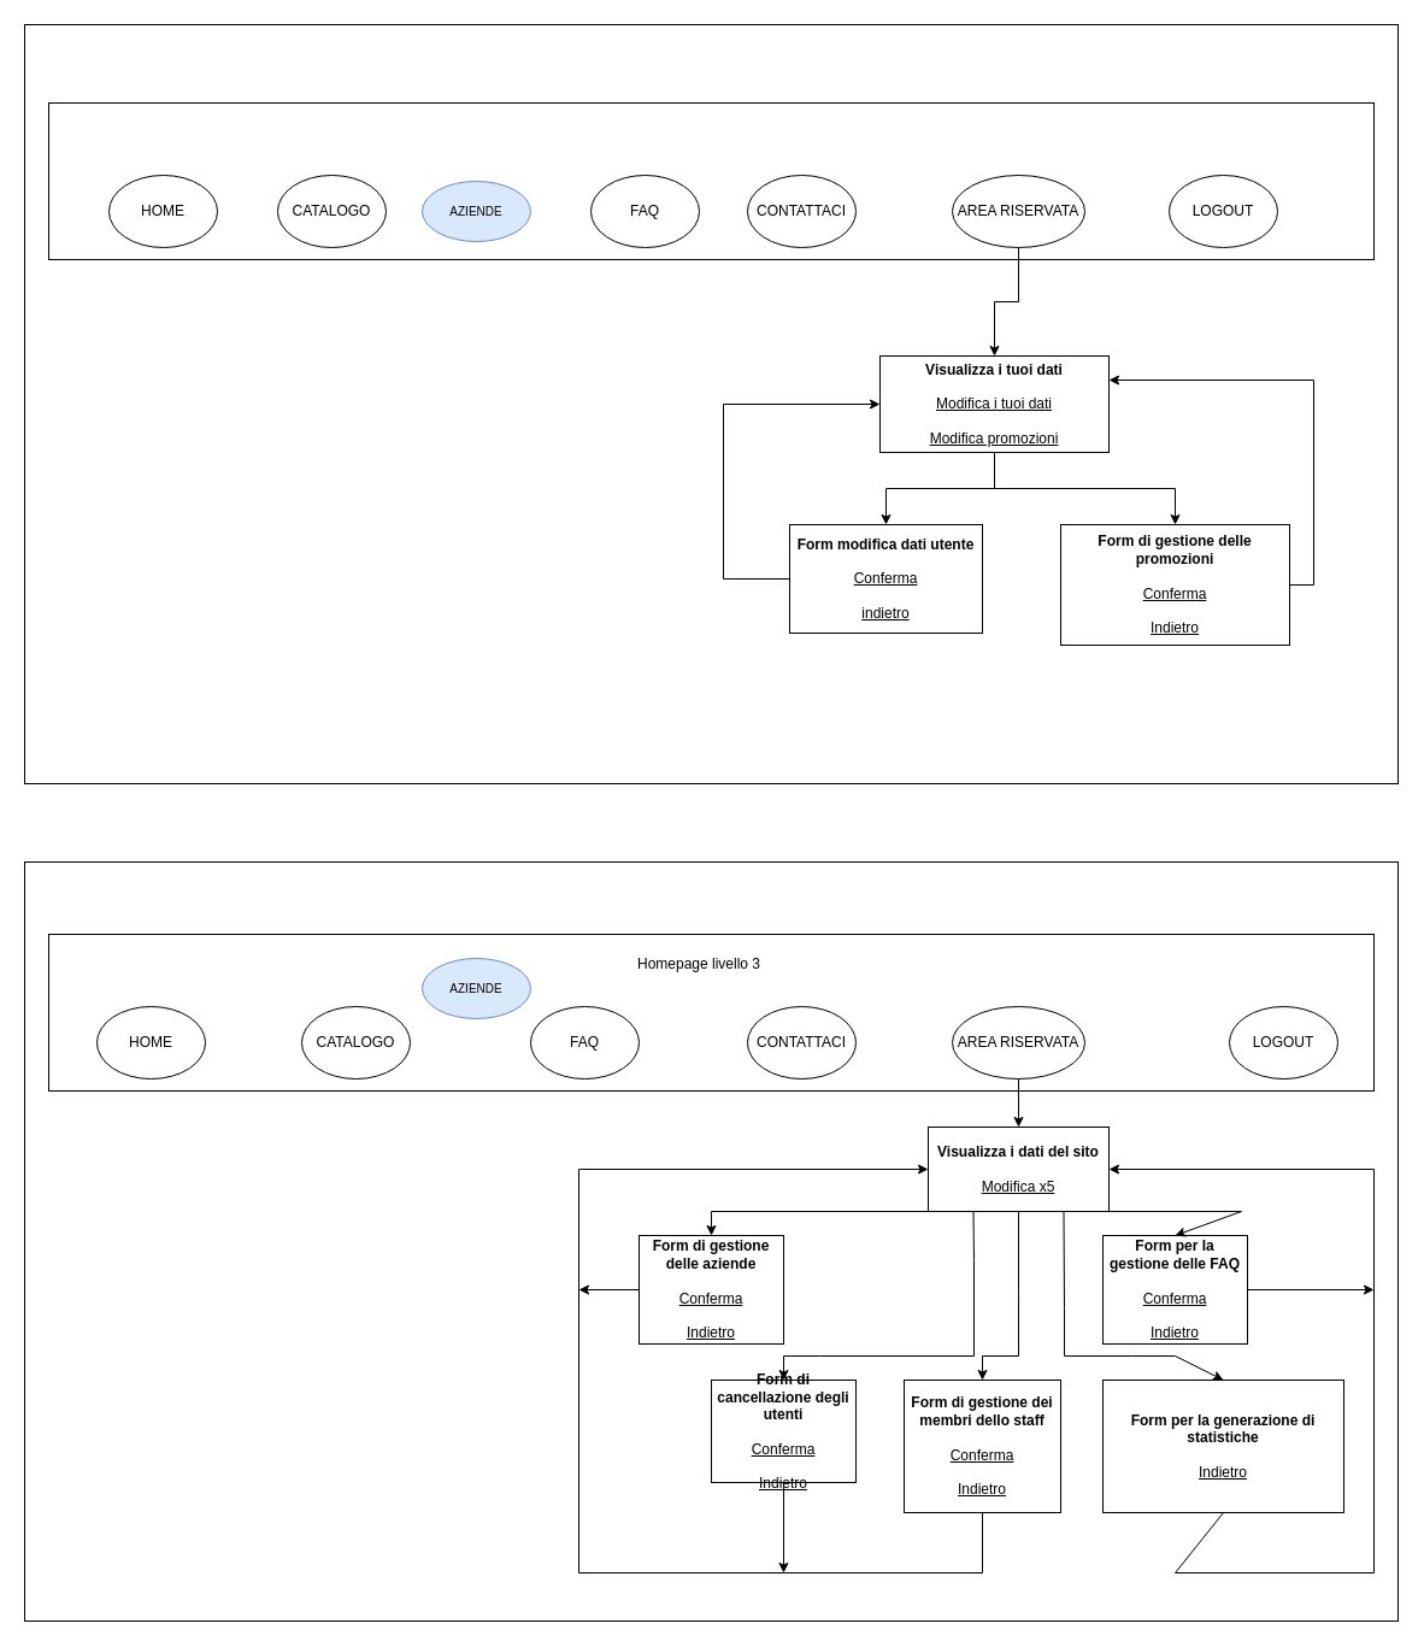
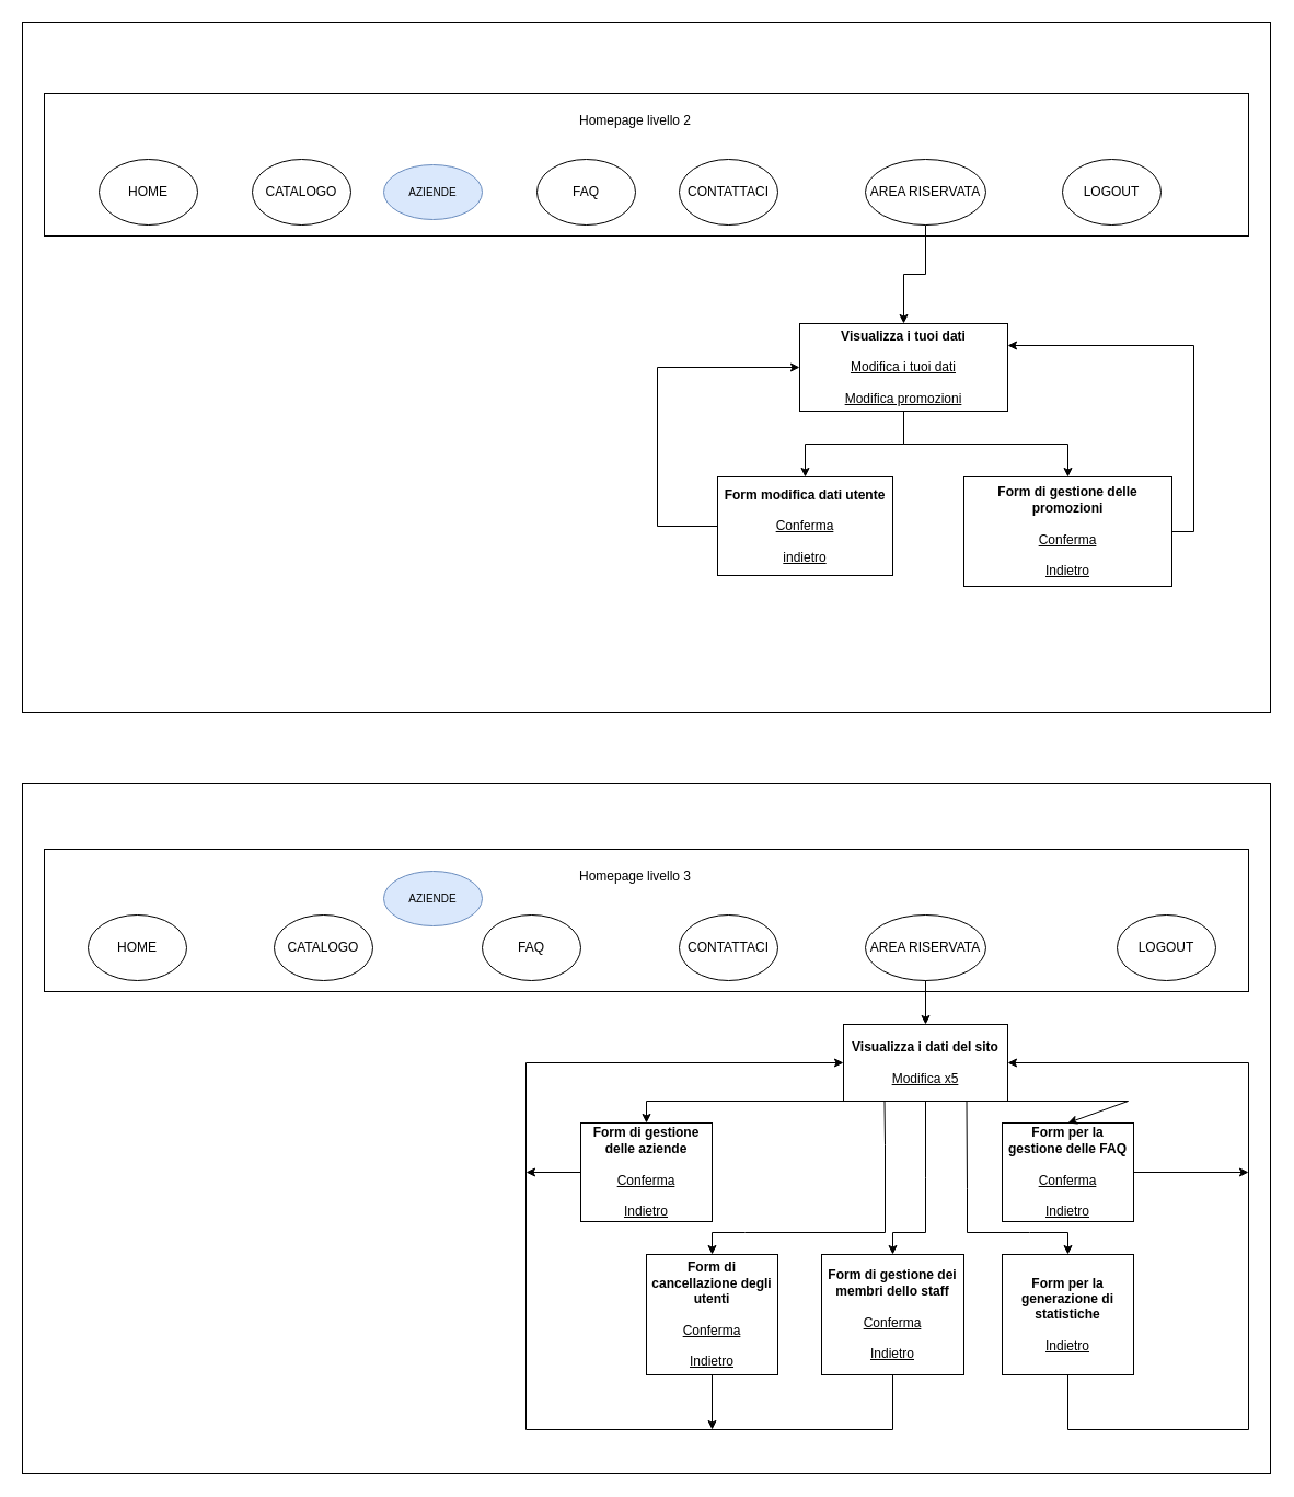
+ <mxCell id="18" value="Homepage livello 2" style="text;html=1;strokeColor=none;fillColor=none;align=center;verticalAlign=middle;whiteSpace=wrap;rounded=0;" parent="1" vertex="1"><mxGeometry x="525" y="95" width="110" height="30" as="geometry" /></mxCell>
- <mxCell id="31" value="&lt;b&gt;Form di cancellazione degli utenti&lt;/b&gt;&lt;br&gt;&lt;br&gt;&lt;u&gt;Conferma&lt;br&gt;&lt;/u&gt;&lt;br&gt;&lt;u&gt;Indietro&lt;/u&gt;" style="rounded=0;whiteSpace=wrap;html=1;" parent="1" vertex="1"><mxGeometry x="590" y="1145" width="120" height="85" as="geometry" /></mxCell>
+ <mxCell id="31" value="&lt;b&gt;Form di cancellazione degli utenti&lt;/b&gt;&lt;br&gt;&lt;br&gt;&lt;u&gt;Conferma&lt;br&gt;&lt;/u&gt;&lt;br&gt;&lt;u&gt;Indietro&lt;/u&gt;" style="rounded=0;whiteSpace=wrap;html=1;" parent="1" vertex="1"><mxGeometry x="590" y="1145" width="120" height="110" as="geometry" /></mxCell>
- <mxCell id="33" value="&lt;b&gt;Form per la generazione di statistiche&lt;/b&gt;&lt;br&gt;&lt;br&gt;&lt;u&gt;Indietro&lt;/u&gt;" style="rounded=0;whiteSpace=wrap;html=1;" parent="1" vertex="1"><mxGeometry x="915" y="1145" width="200" height="110" as="geometry" /></mxCell>
+ <mxCell id="33" value="&lt;b&gt;Form per la generazione di statistiche&lt;/b&gt;&lt;br&gt;&lt;br&gt;&lt;u&gt;Indietro&lt;/u&gt;" style="rounded=0;whiteSpace=wrap;html=1;" parent="1" vertex="1"><mxGeometry x="915" y="1145" width="120" height="110" as="geometry" /></mxCell>
